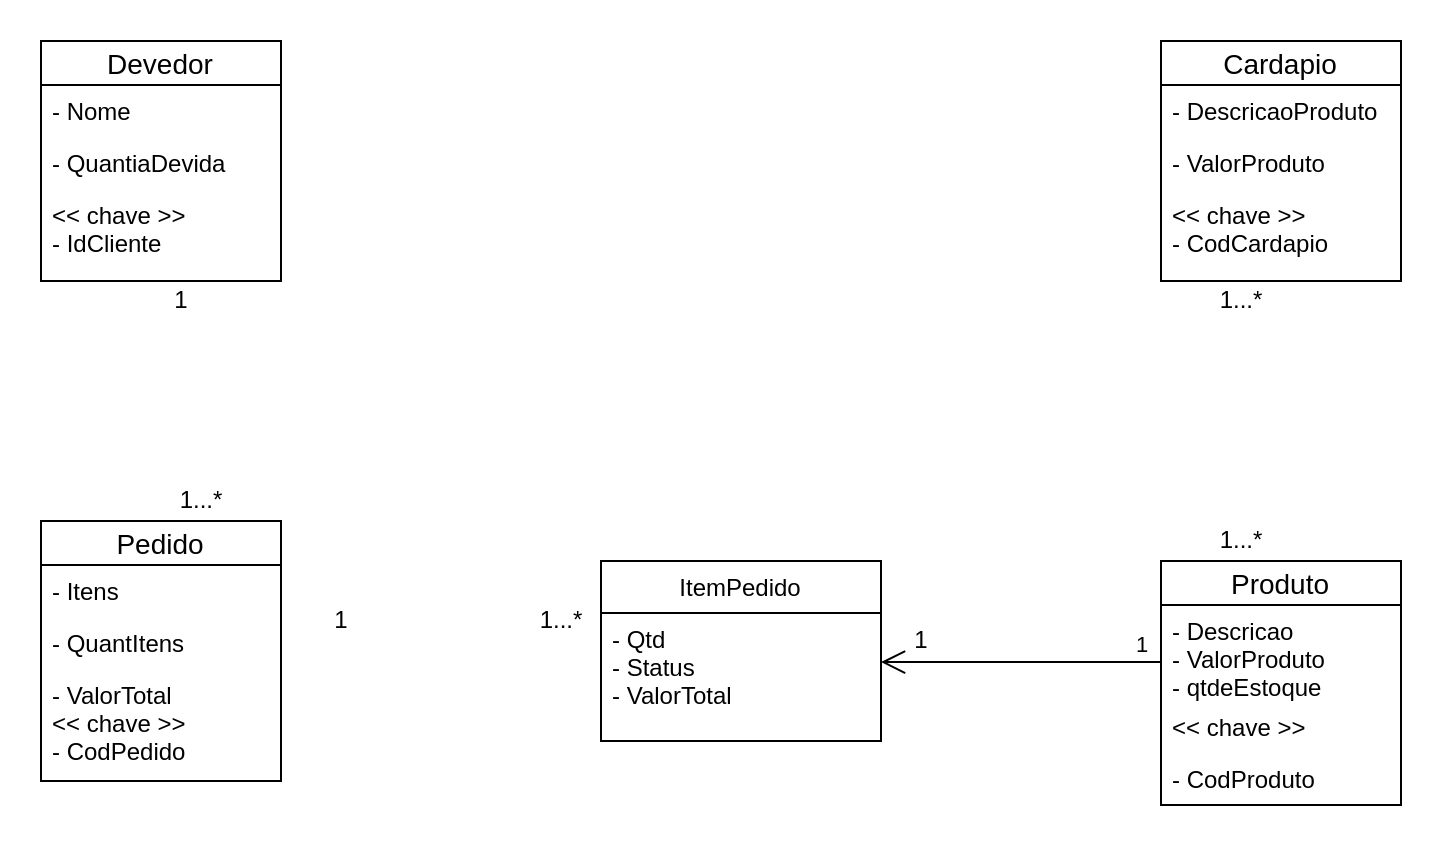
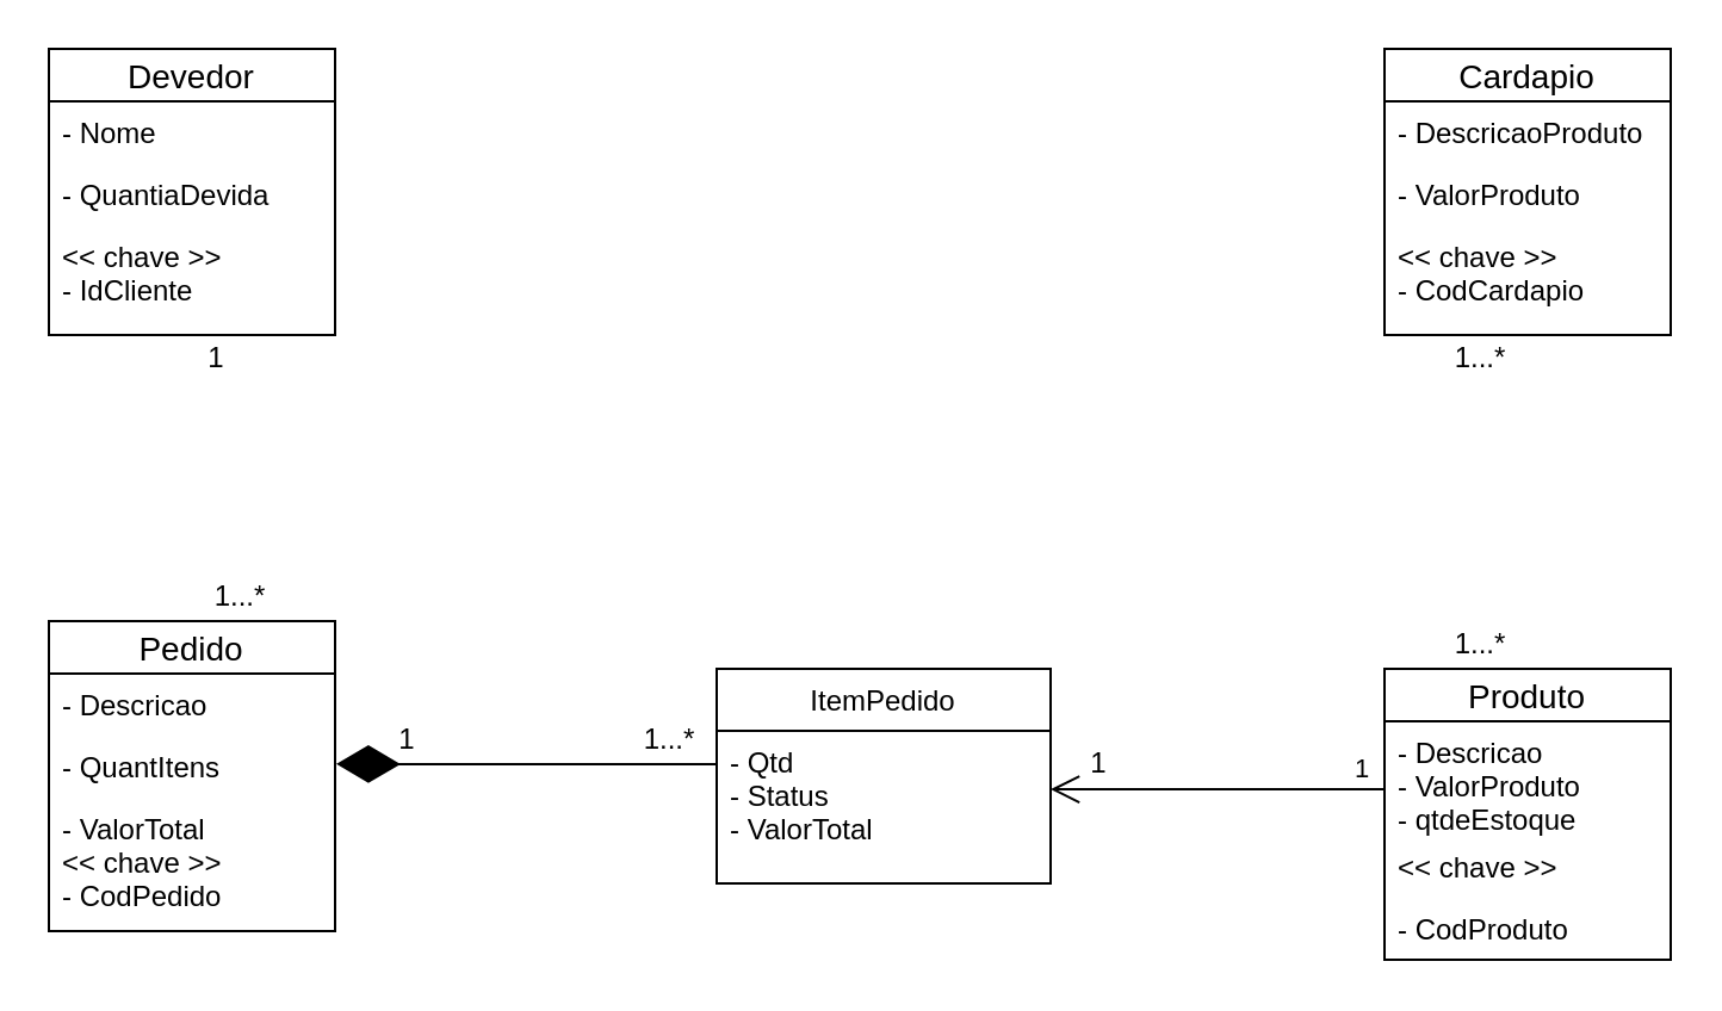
- <mxCell id="4" value="- Itens" style="text;strokeColor=none;fillColor=none;spacingLeft=4;spacingRight=4;overflow=hidden;rotatable=0;points=[[0,0.5],[1,0.5]];portConstraint=eastwest;fontSize=12;" parent="3" vertex="1"><mxGeometry y="22" width="120" height="26" as="geometry" /></mxCell>
+ <mxCell id="4" value="- Descricao" style="text;strokeColor=none;fillColor=none;spacingLeft=4;spacingRight=4;overflow=hidden;rotatable=0;points=[[0,0.5],[1,0.5]];portConstraint=eastwest;fontSize=12;" parent="3" vertex="1"><mxGeometry y="22" width="120" height="26" as="geometry" /></mxCell>
+ <mxCell id="11" value="" style="endArrow=diamondThin;endFill=1;endSize=24;html=1;entryX=1.004;entryY=0.459;entryDx=0;entryDy=0;entryPerimeter=0;exitX=0.001;exitY=0.219;exitDx=0;exitDy=0;exitPerimeter=0;" parent="1" target="5" edge="1" source="13"><mxGeometry width="160" relative="1" as="geometry"><mxPoint x="300" y="319.5" as="sourcePoint" /><mxPoint x="180" y="319.5" as="targetPoint" /><Array as="points"><mxPoint x="220" y="320" /></Array></mxGeometry></mxCell>
